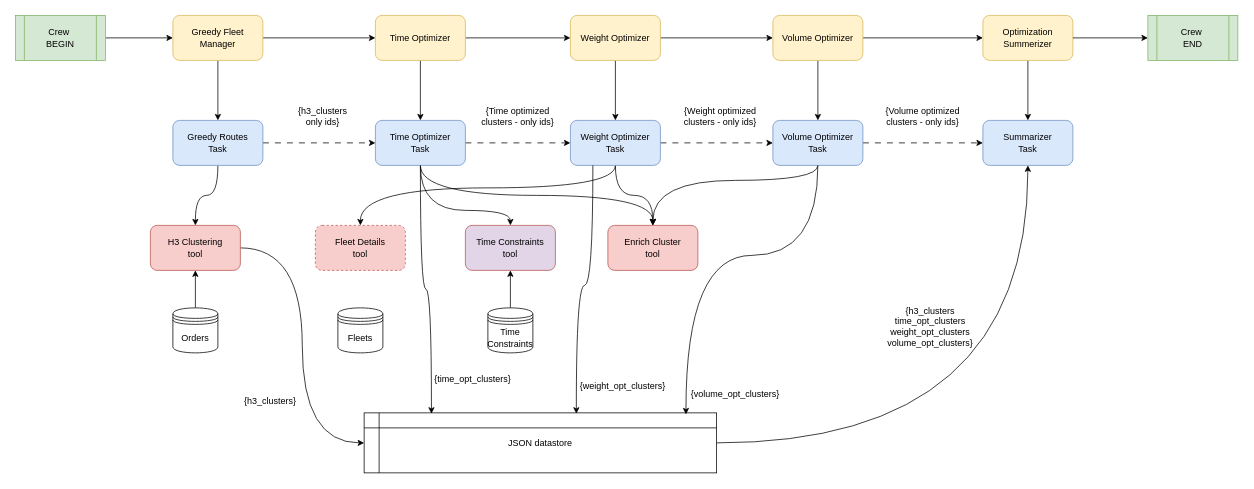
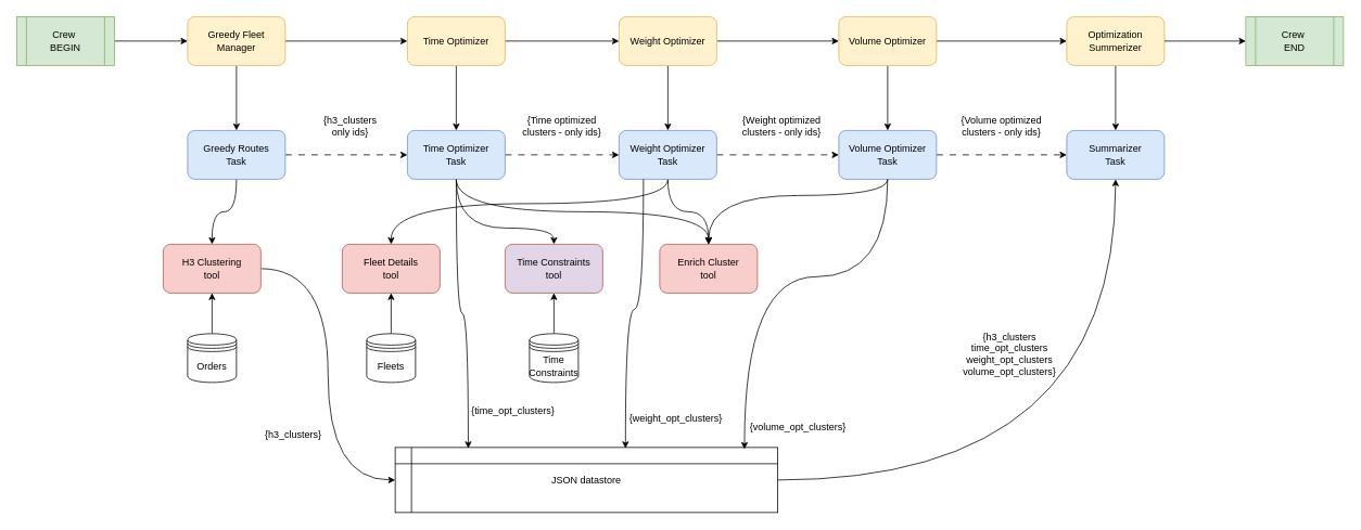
- <mxCell id="26" value="Fleet Details&lt;div&gt;tool&lt;/div&gt;" style="rounded=1;whiteSpace=wrap;html=1;fillColor=#f8cecc;strokeColor=#b85450;dashed=1;" parent="1" vertex="1"><mxGeometry x="420" y="300" width="120" height="60" as="geometry" /></mxCell>
+ <mxCell id="26" value="Fleet Details&lt;div&gt;tool&lt;/div&gt;" style="rounded=1;whiteSpace=wrap;html=1;fillColor=#f8cecc;strokeColor=#b85450;" parent="1" vertex="1"><mxGeometry x="420" y="300" width="120" height="60" as="geometry" /></mxCell>
+ <mxCell id="6" style="edgeStyle=orthogonalEdgeStyle;rounded=0;orthogonalLoop=1;jettySize=auto;html=1;entryX=0.5;entryY=1;entryDx=0;entryDy=0;" parent="1" source="7" target="26" edge="1"><mxGeometry relative="1" as="geometry" /></mxCell>
